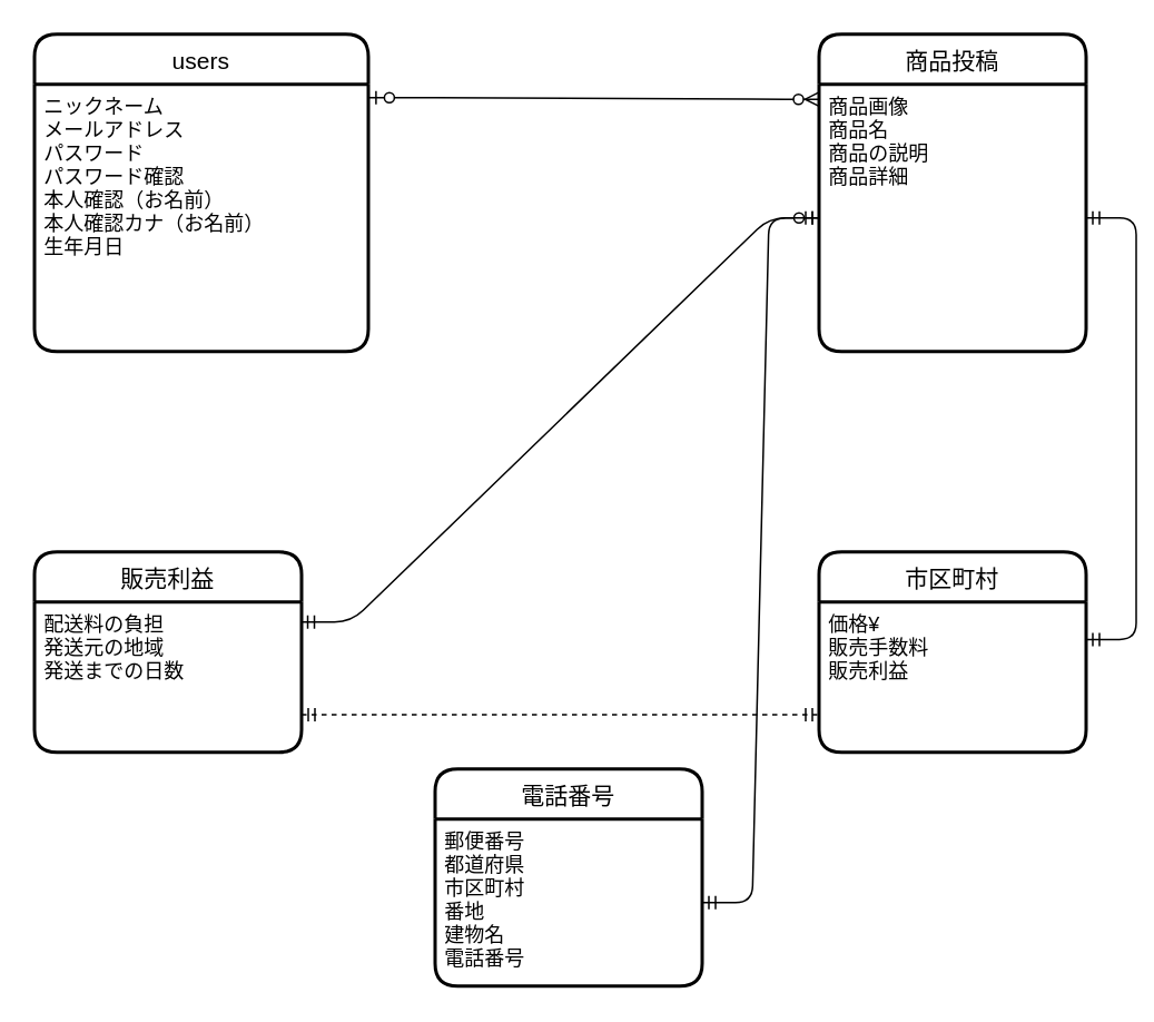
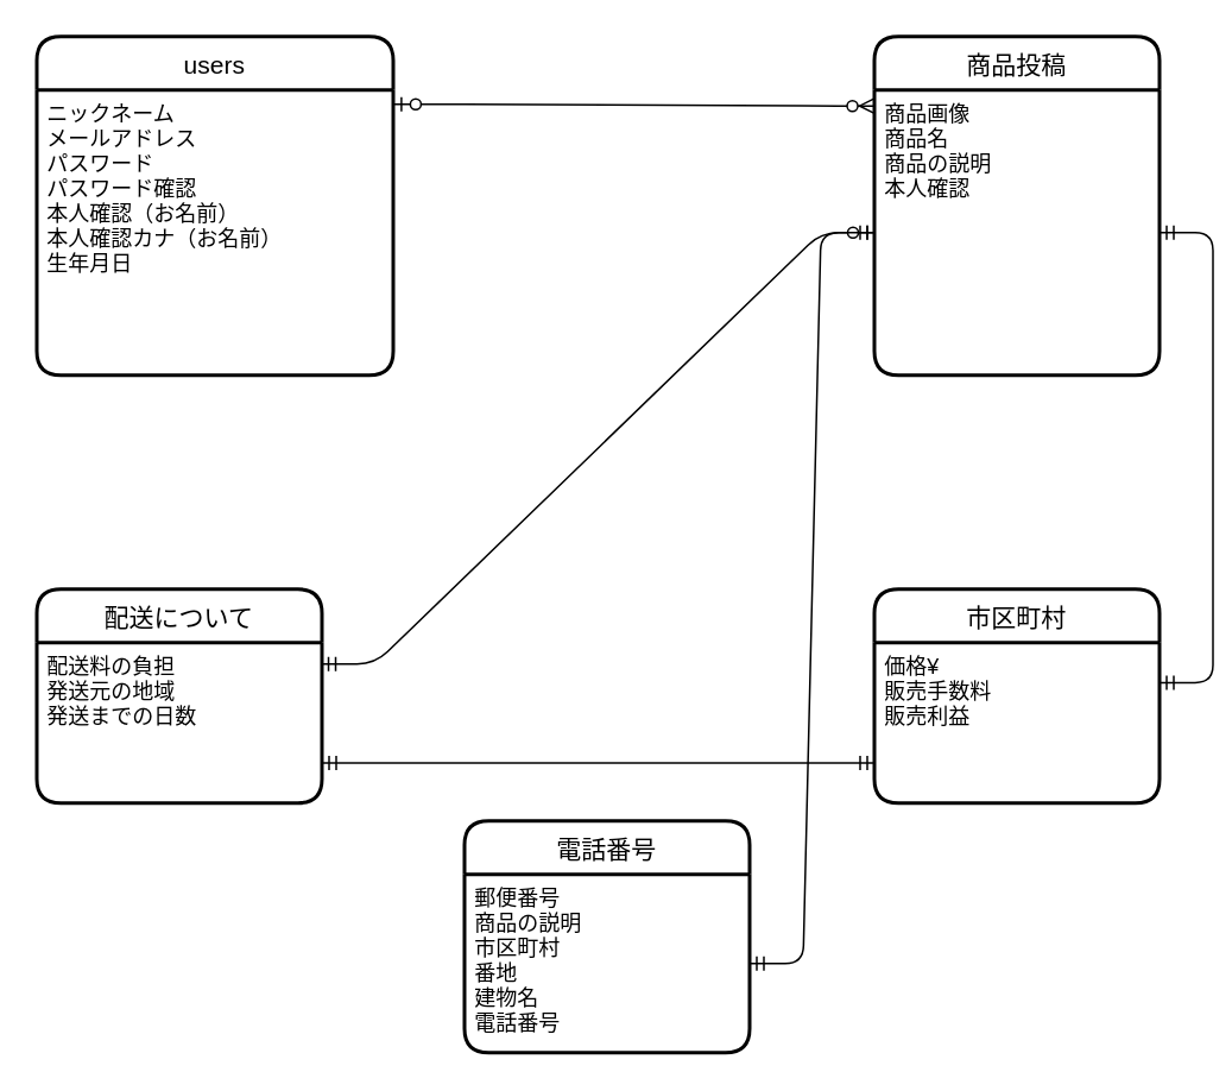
- <mxCell id="5" value="商品画像&#10;商品名&#10;商品の説明&#10;商品詳細&#10;" style="align=left;strokeColor=none;fillColor=none;spacingLeft=4;fontSize=12;verticalAlign=top;resizable=0;rotatable=0;part=1;" vertex="1" parent="4"><mxGeometry y="30" width="160" height="160" as="geometry" /></mxCell>
+ <mxCell id="5" value="商品画像&#10;商品名&#10;商品の説明&#10;本人確認&#10;" style="align=left;strokeColor=none;fillColor=none;spacingLeft=4;fontSize=12;verticalAlign=top;resizable=0;rotatable=0;part=1;" vertex="1" parent="4"><mxGeometry y="30" width="160" height="160" as="geometry" /></mxCell>
- <mxCell id="6" value="販売利益" style="swimlane;childLayout=stackLayout;horizontal=1;startSize=30;horizontalStack=0;rounded=1;fontSize=14;fontStyle=0;strokeWidth=2;resizeParent=0;resizeLast=1;shadow=0;dashed=0;align=center;" vertex="1" parent="1"><mxGeometry x="20" y="330" width="160" height="120" as="geometry" /></mxCell>
+ <mxCell id="6" value="配送について" style="swimlane;childLayout=stackLayout;horizontal=1;startSize=30;horizontalStack=0;rounded=1;fontSize=14;fontStyle=0;strokeWidth=2;resizeParent=0;resizeLast=1;shadow=0;dashed=0;align=center;" vertex="1" parent="1"><mxGeometry x="20" y="330" width="160" height="120" as="geometry" /></mxCell>
- <mxCell id="10" value="" style="edgeStyle=entityRelationEdgeStyle;fontSize=12;html=1;endArrow=ERmandOne;startArrow=ERmandOne;exitX=1;exitY=0.75;exitDx=0;exitDy=0;entryX=0;entryY=0.75;entryDx=0;entryDy=0;dashed=1;" edge="1" parent="1" source="7" target="9"><mxGeometry width="100" height="100" relative="1" as="geometry"><mxPoint x="330" y="340" as="sourcePoint" /><mxPoint x="480" y="430" as="targetPoint" /></mxGeometry></mxCell>
+ <mxCell id="10" value="" style="edgeStyle=entityRelationEdgeStyle;fontSize=12;html=1;endArrow=ERmandOne;startArrow=ERmandOne;exitX=1;exitY=0.75;exitDx=0;exitDy=0;entryX=0;entryY=0.75;entryDx=0;entryDy=0;" edge="1" parent="1" source="7" target="9"><mxGeometry width="100" height="100" relative="1" as="geometry"><mxPoint x="330" y="340" as="sourcePoint" /><mxPoint x="480" y="430" as="targetPoint" /></mxGeometry></mxCell>
- <mxCell id="15" value="郵便番号&#10;都道府県&#10;市区町村&#10;番地&#10;建物名&#10;電話番号" style="align=left;strokeColor=none;fillColor=none;spacingLeft=4;fontSize=12;verticalAlign=top;resizable=0;rotatable=0;part=1;" vertex="1" parent="14"><mxGeometry y="30" width="160" height="100" as="geometry" /></mxCell>
+ <mxCell id="15" value="郵便番号&#10;商品の説明&#10;市区町村&#10;番地&#10;建物名&#10;電話番号" style="align=left;strokeColor=none;fillColor=none;spacingLeft=4;fontSize=12;verticalAlign=top;resizable=0;rotatable=0;part=1;" vertex="1" parent="14"><mxGeometry y="30" width="160" height="100" as="geometry" /></mxCell>
